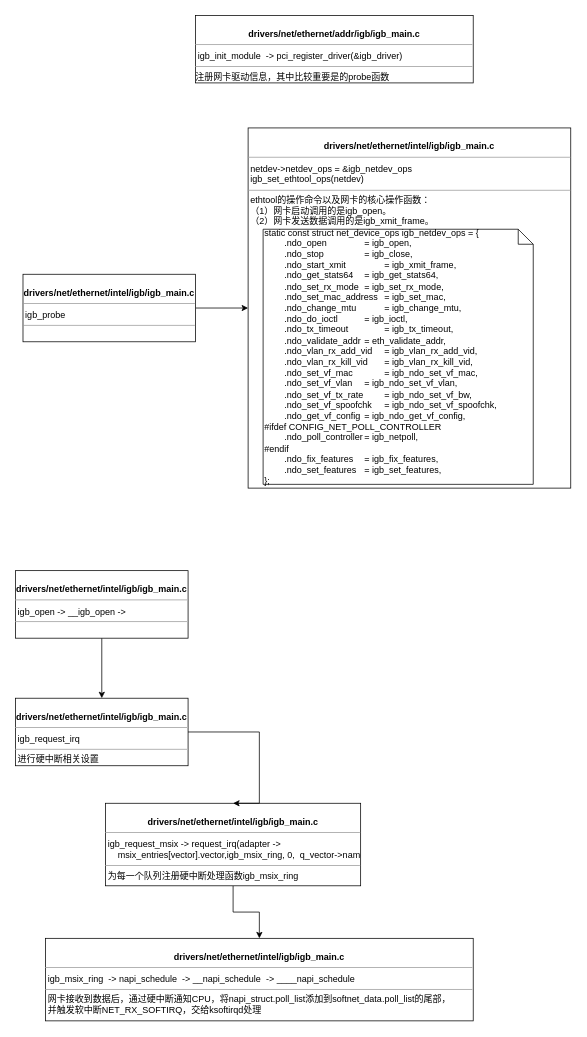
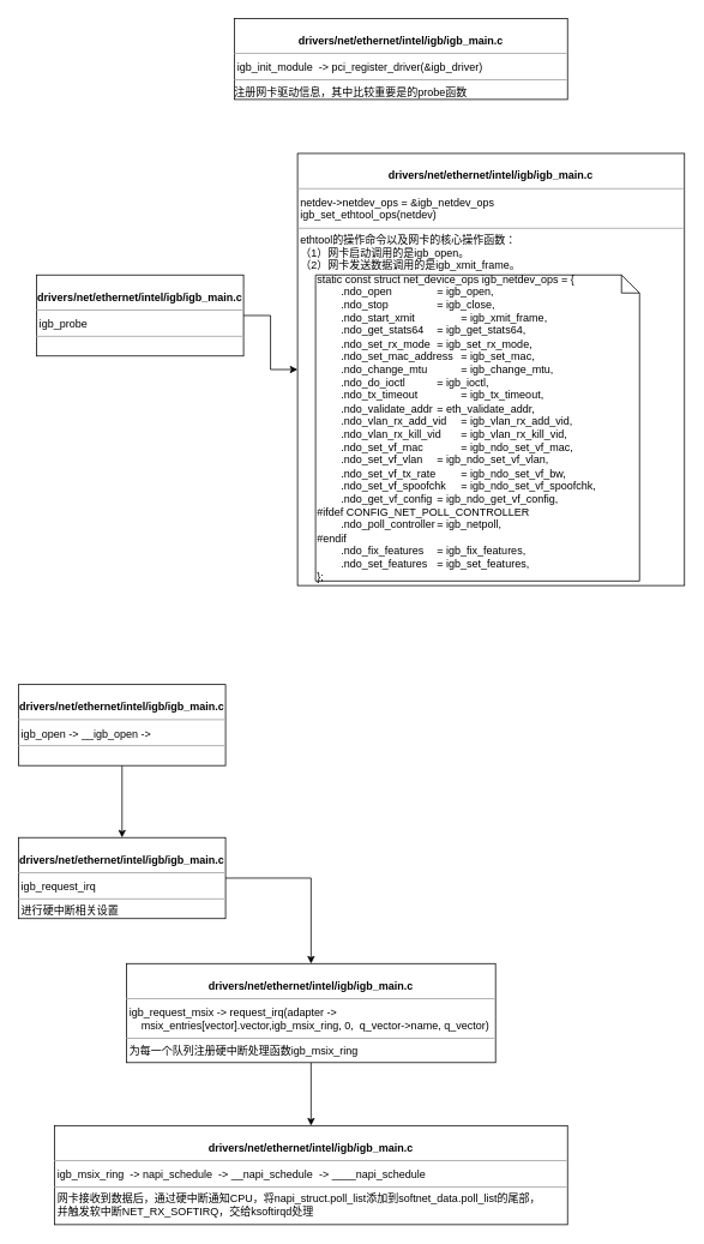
- <mxCell id="2" value="&lt;p style=&quot;margin: 0px ; margin-top: 4px ; text-align: center&quot;&gt;&lt;br&gt;&lt;/p&gt;&lt;div style=&quot;text-align: center&quot;&gt;&lt;span&gt;&lt;b&gt;drivers/net/ethernet/addr/igb/igb_main.c&lt;/b&gt;&lt;/span&gt;&lt;/div&gt;&lt;hr size=&quot;1&quot;&gt;&lt;div style=&quot;height: 2px&quot;&gt;&lt;/div&gt;&amp;nbsp;igb_init_module&amp;nbsp; -&amp;gt;&amp;nbsp;pci_register_driver(&amp;amp;igb_driver)&amp;nbsp;&lt;hr size=&quot;1&quot;&gt;&lt;div style=&quot;height: 2px&quot;&gt;注册网卡驱动信息，其中比较重要是的probe函数&lt;/div&gt;" style="verticalAlign=top;align=left;overflow=fill;fontSize=12;fontFamily=Helvetica;html=1;" vertex="1" parent="1"><mxGeometry x="260" y="20" width="370" height="90" as="geometry" /></mxCell>
+ <mxCell id="2" value="&lt;p style=&quot;margin: 0px ; margin-top: 4px ; text-align: center&quot;&gt;&lt;br&gt;&lt;/p&gt;&lt;div style=&quot;text-align: center&quot;&gt;&lt;span&gt;&lt;b&gt;drivers/net/ethernet/intel/igb/igb_main.c&lt;/b&gt;&lt;/span&gt;&lt;/div&gt;&lt;hr size=&quot;1&quot;&gt;&lt;div style=&quot;height: 2px&quot;&gt;&lt;/div&gt;&amp;nbsp;igb_init_module&amp;nbsp; -&amp;gt;&amp;nbsp;pci_register_driver(&amp;amp;igb_driver)&amp;nbsp;&lt;hr size=&quot;1&quot;&gt;&lt;div style=&quot;height: 2px&quot;&gt;注册网卡驱动信息，其中比较重要是的probe函数&lt;/div&gt;" style="verticalAlign=top;align=left;overflow=fill;fontSize=12;fontFamily=Helvetica;html=1;" vertex="1" parent="1"><mxGeometry x="260" y="20" width="370" height="90" as="geometry" /></mxCell>
- <mxCell id="4" value="&lt;p style=&quot;margin: 0px ; margin-top: 4px ; text-align: center&quot;&gt;&lt;br&gt;&lt;/p&gt;&lt;div style=&quot;text-align: center&quot;&gt;&lt;span&gt;&lt;b&gt;drivers/net/ethernet/intel/igb/igb_main.c&lt;/b&gt;&lt;/span&gt;&lt;/div&gt;&lt;hr size=&quot;1&quot;&gt;&lt;div style=&quot;height: 2px&quot;&gt;&lt;/div&gt;&amp;nbsp;igb_probe&amp;nbsp;&lt;hr size=&quot;1&quot;&gt;&lt;div style=&quot;height: 2px&quot;&gt;&lt;br&gt;&lt;/div&gt;" style="verticalAlign=top;align=left;overflow=fill;fontSize=12;fontFamily=Helvetica;html=1;" vertex="1" parent="1"><mxGeometry x="30" y="365" width="230" height="90" as="geometry" /></mxCell>
+ <mxCell id="4" value="&lt;p style=&quot;margin: 0px ; margin-top: 4px ; text-align: center&quot;&gt;&lt;br&gt;&lt;/p&gt;&lt;div style=&quot;text-align: center&quot;&gt;&lt;span&gt;&lt;b&gt;drivers/net/ethernet/intel/igb/igb_main.c&lt;/b&gt;&lt;/span&gt;&lt;/div&gt;&lt;hr size=&quot;1&quot;&gt;&lt;div style=&quot;height: 2px&quot;&gt;&lt;/div&gt;&amp;nbsp;igb_probe&amp;nbsp;&lt;hr size=&quot;1&quot;&gt;&lt;div style=&quot;height: 2px&quot;&gt;&lt;br&gt;&lt;/div&gt;" style="verticalAlign=top;align=left;overflow=fill;fontSize=12;fontFamily=Helvetica;html=1;" vertex="1" parent="1"><mxGeometry x="40" y="305" width="230" height="90" as="geometry" /></mxCell>
- <mxCell id="11" value="&lt;p style=&quot;margin: 0px ; margin-top: 4px ; text-align: center&quot;&gt;&lt;br&gt;&lt;/p&gt;&lt;div style=&quot;text-align: center&quot;&gt;&lt;span&gt;&lt;b&gt;drivers/net/ethernet/intel/igb/igb_main.c&lt;/b&gt;&lt;/span&gt;&lt;/div&gt;&lt;hr size=&quot;1&quot;&gt;&lt;div style=&quot;height: 2px&quot;&gt;&lt;/div&gt;&amp;nbsp;igb_request_msix&amp;nbsp;-&amp;gt; request_irq(adapter -&amp;gt; &lt;br&gt;&amp;nbsp; &amp;nbsp; &amp;nbsp;msix_entries[vector].vector,igb_msix_ring, 0,&amp;nbsp; q_vector-&amp;gt;name, q_vector)&amp;nbsp;&lt;hr size=&quot;1&quot;&gt;&lt;div style=&quot;height: 2px&quot;&gt;&amp;nbsp;为每一个队列注册硬中断处理函数igb_msix_ring&lt;/div&gt;" style="verticalAlign=top;align=left;overflow=fill;fontSize=12;fontFamily=Helvetica;html=1;" vertex="1" parent="1"><mxGeometry x="140" y="1070" width="340" height="110" as="geometry" /></mxCell>
+ <mxCell id="11" value="&lt;p style=&quot;margin: 0px ; margin-top: 4px ; text-align: center&quot;&gt;&lt;br&gt;&lt;/p&gt;&lt;div style=&quot;text-align: center&quot;&gt;&lt;span&gt;&lt;b&gt;drivers/net/ethernet/intel/igb/igb_main.c&lt;/b&gt;&lt;/span&gt;&lt;/div&gt;&lt;hr size=&quot;1&quot;&gt;&lt;div style=&quot;height: 2px&quot;&gt;&lt;/div&gt;&amp;nbsp;igb_request_msix&amp;nbsp;-&amp;gt; request_irq(adapter -&amp;gt; &lt;br&gt;&amp;nbsp; &amp;nbsp; &amp;nbsp;msix_entries[vector].vector,igb_msix_ring, 0,&amp;nbsp; q_vector-&amp;gt;name, q_vector)&amp;nbsp;&lt;hr size=&quot;1&quot;&gt;&lt;div style=&quot;height: 2px&quot;&gt;&amp;nbsp;为每一个队列注册硬中断处理函数igb_msix_ring&lt;/div&gt;" style="verticalAlign=top;align=left;overflow=fill;fontSize=12;fontFamily=Helvetica;html=1;" vertex="1" parent="1"><mxGeometry x="140" y="1070" width="410" height="110" as="geometry" /></mxCell>
